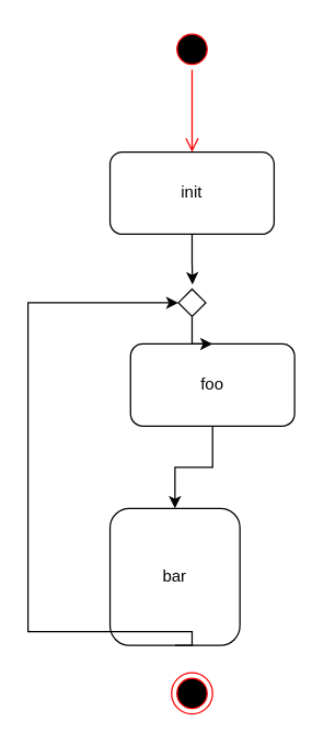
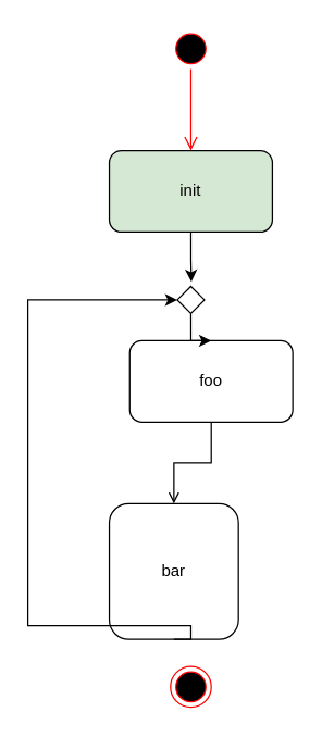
- <mxCell id="2" value="init" style="rounded=1;whiteSpace=wrap;html=1;" parent="1" vertex="1"><mxGeometry x="80" y="110" width="120" height="60" as="geometry" /></mxCell>
+ <mxCell id="2" value="init" style="rounded=1;whiteSpace=wrap;html=1;fillColor=#d5e8d4;" parent="1" vertex="1"><mxGeometry x="80" y="110" width="120" height="60" as="geometry" /></mxCell>
- <mxCell id="3" style="edgeStyle=orthogonalEdgeStyle;rounded=0;orthogonalLoop=1;jettySize=auto;html=1;entryX=0.5;entryY=0;entryDx=0;entryDy=0;" parent="1" source="4" target="5" edge="1"><mxGeometry relative="1" as="geometry" /></mxCell>
+ <mxCell id="3" style="edgeStyle=orthogonalEdgeStyle;rounded=0;orthogonalLoop=1;jettySize=auto;html=1;entryX=0.5;entryY=0;entryDx=0;entryDy=0;endArrow=open;" parent="1" source="4" target="5" edge="1"><mxGeometry relative="1" as="geometry" /></mxCell>
